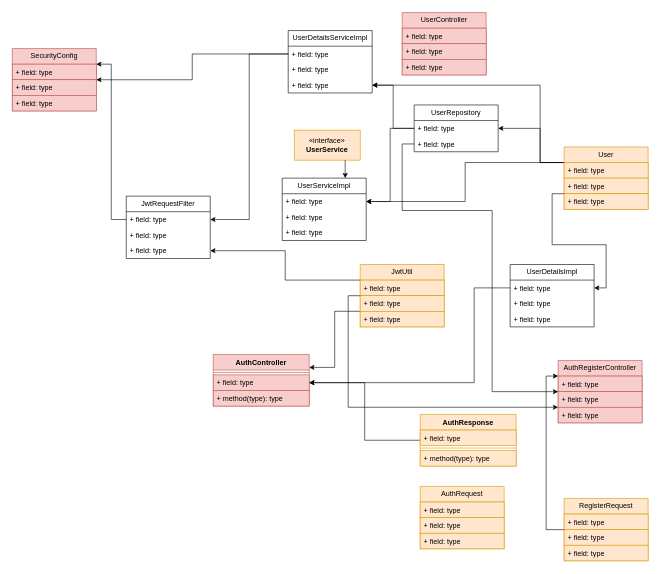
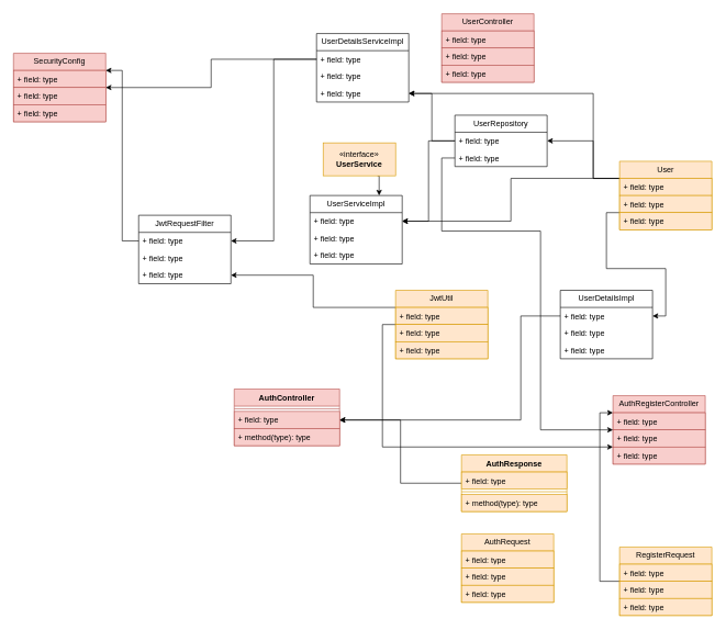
- <mxCell id="50" style="edgeStyle=orthogonalEdgeStyle;rounded=0;orthogonalLoop=1;jettySize=auto;html=1;exitX=0;exitY=0.75;exitDx=0;exitDy=0;entryX=1;entryY=0.25;entryDx=0;entryDy=0;" edge="1" parent="1" source="52" target="2"><mxGeometry relative="1" as="geometry" /></mxCell>
